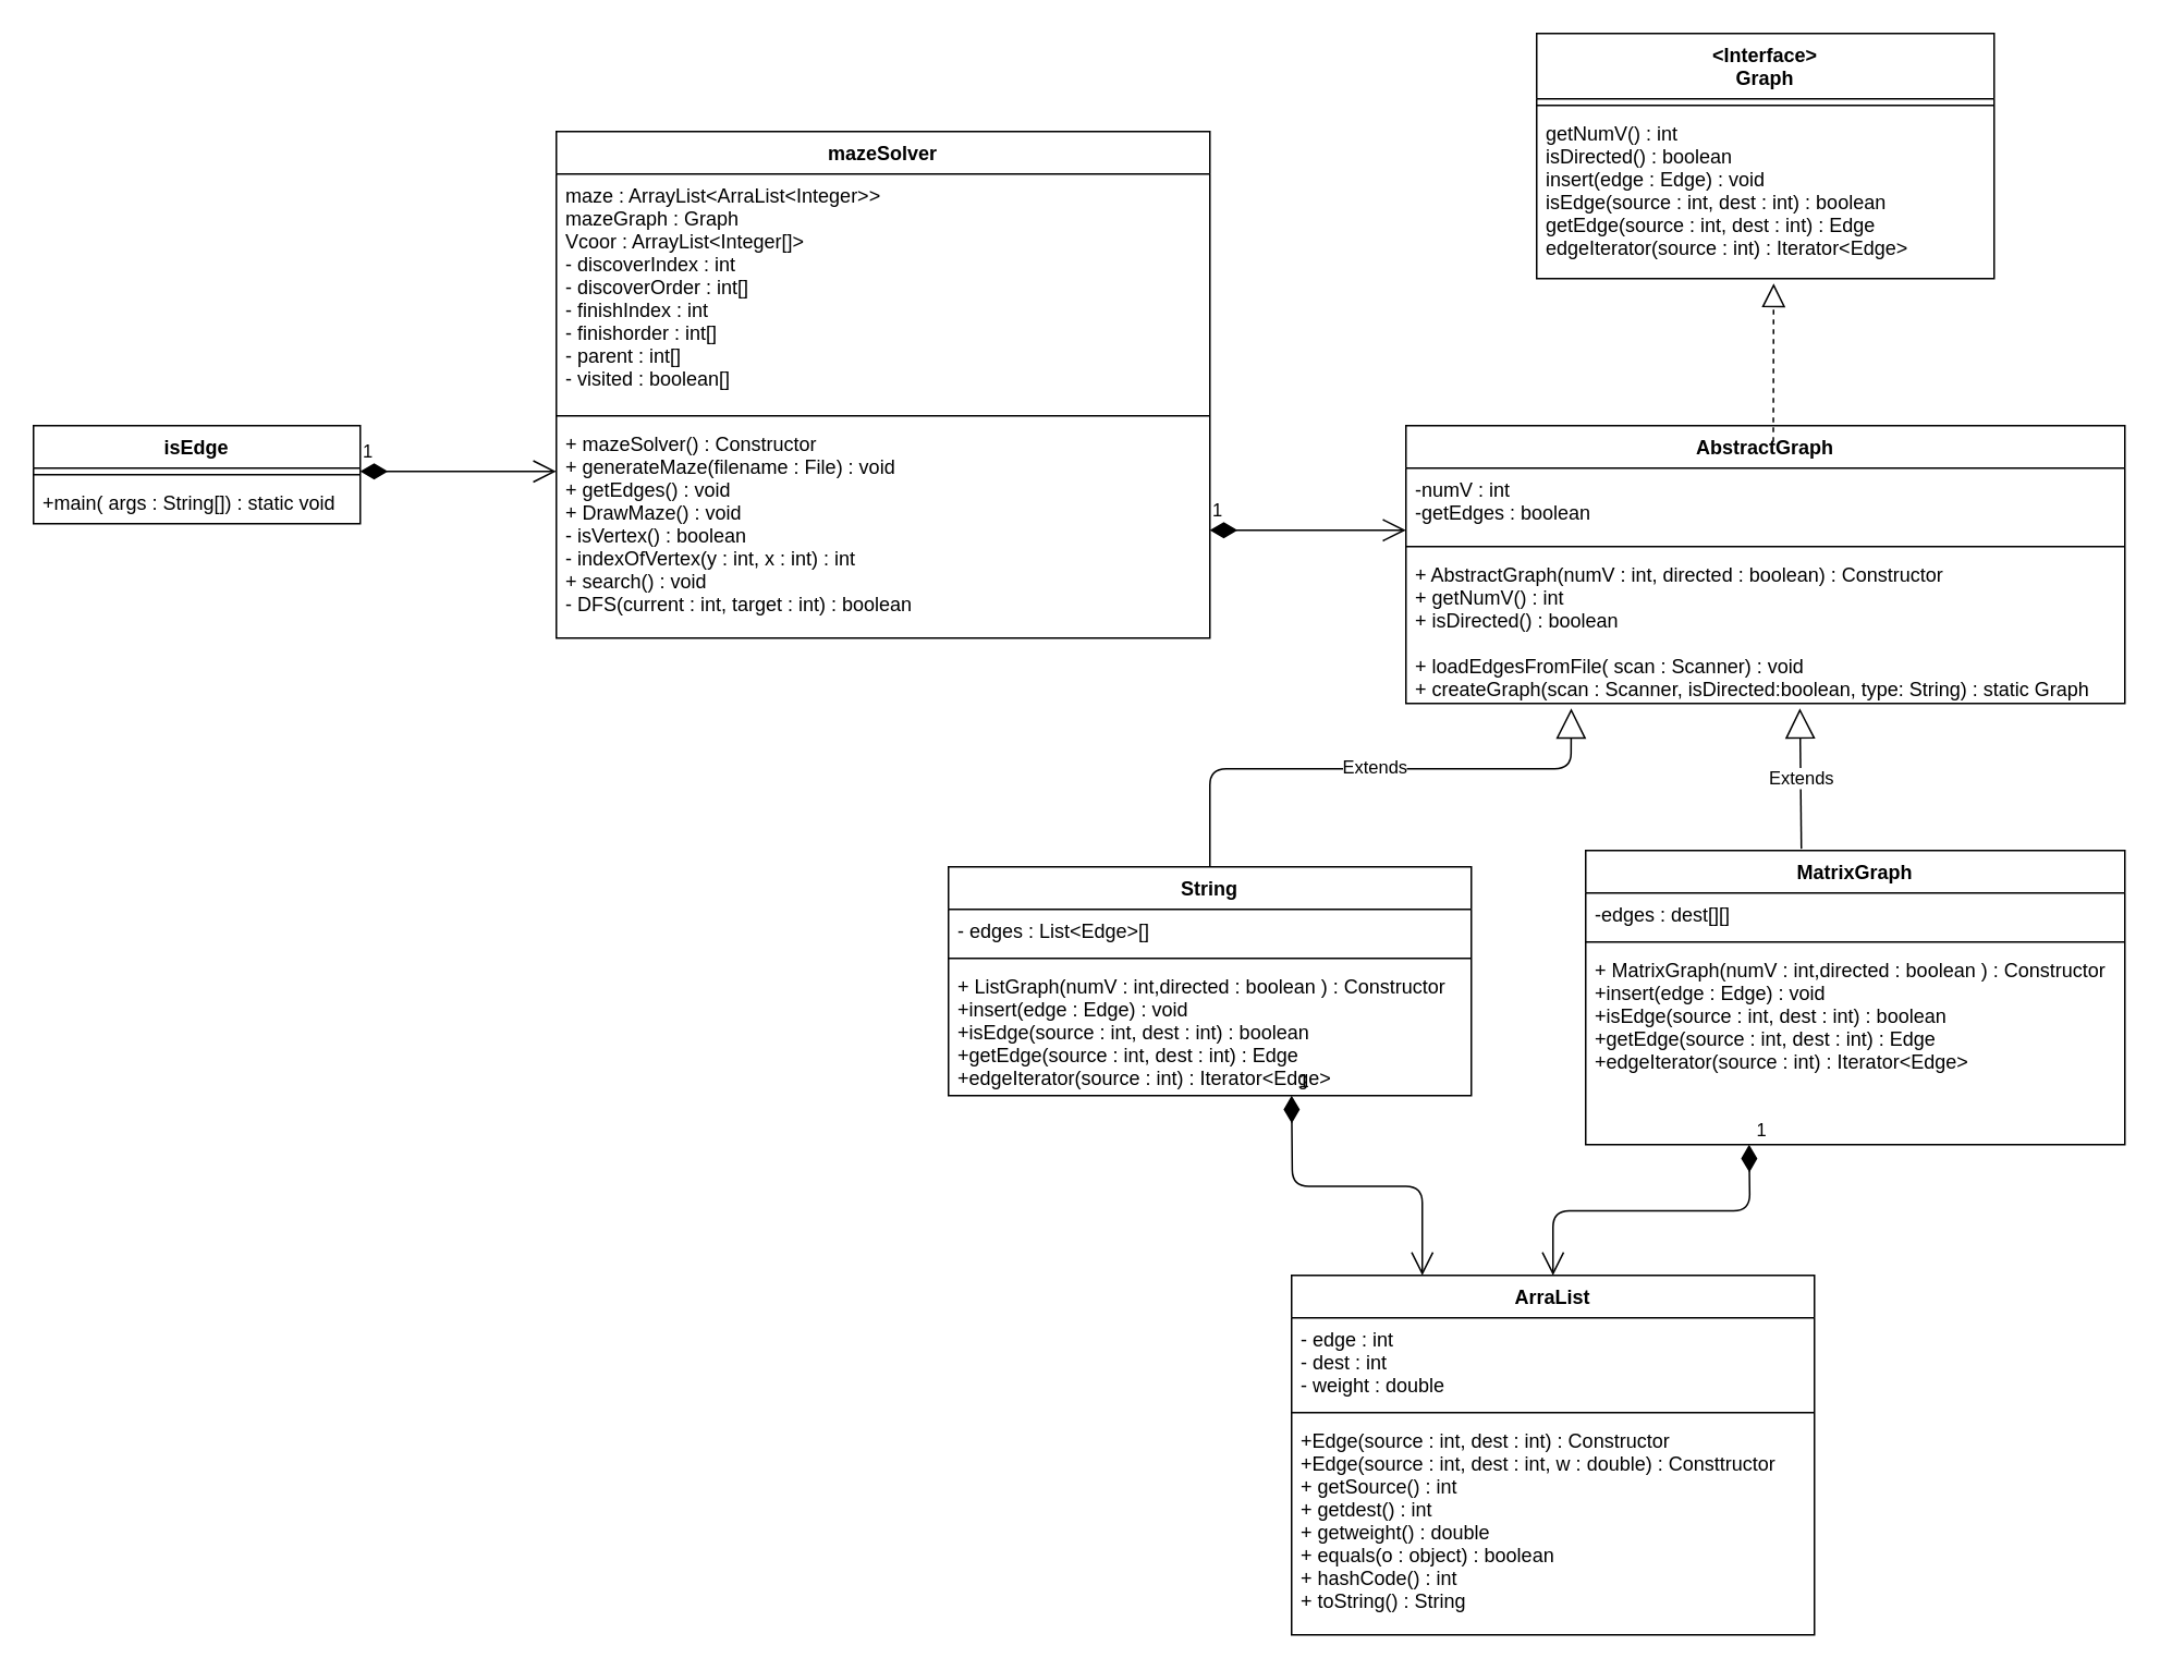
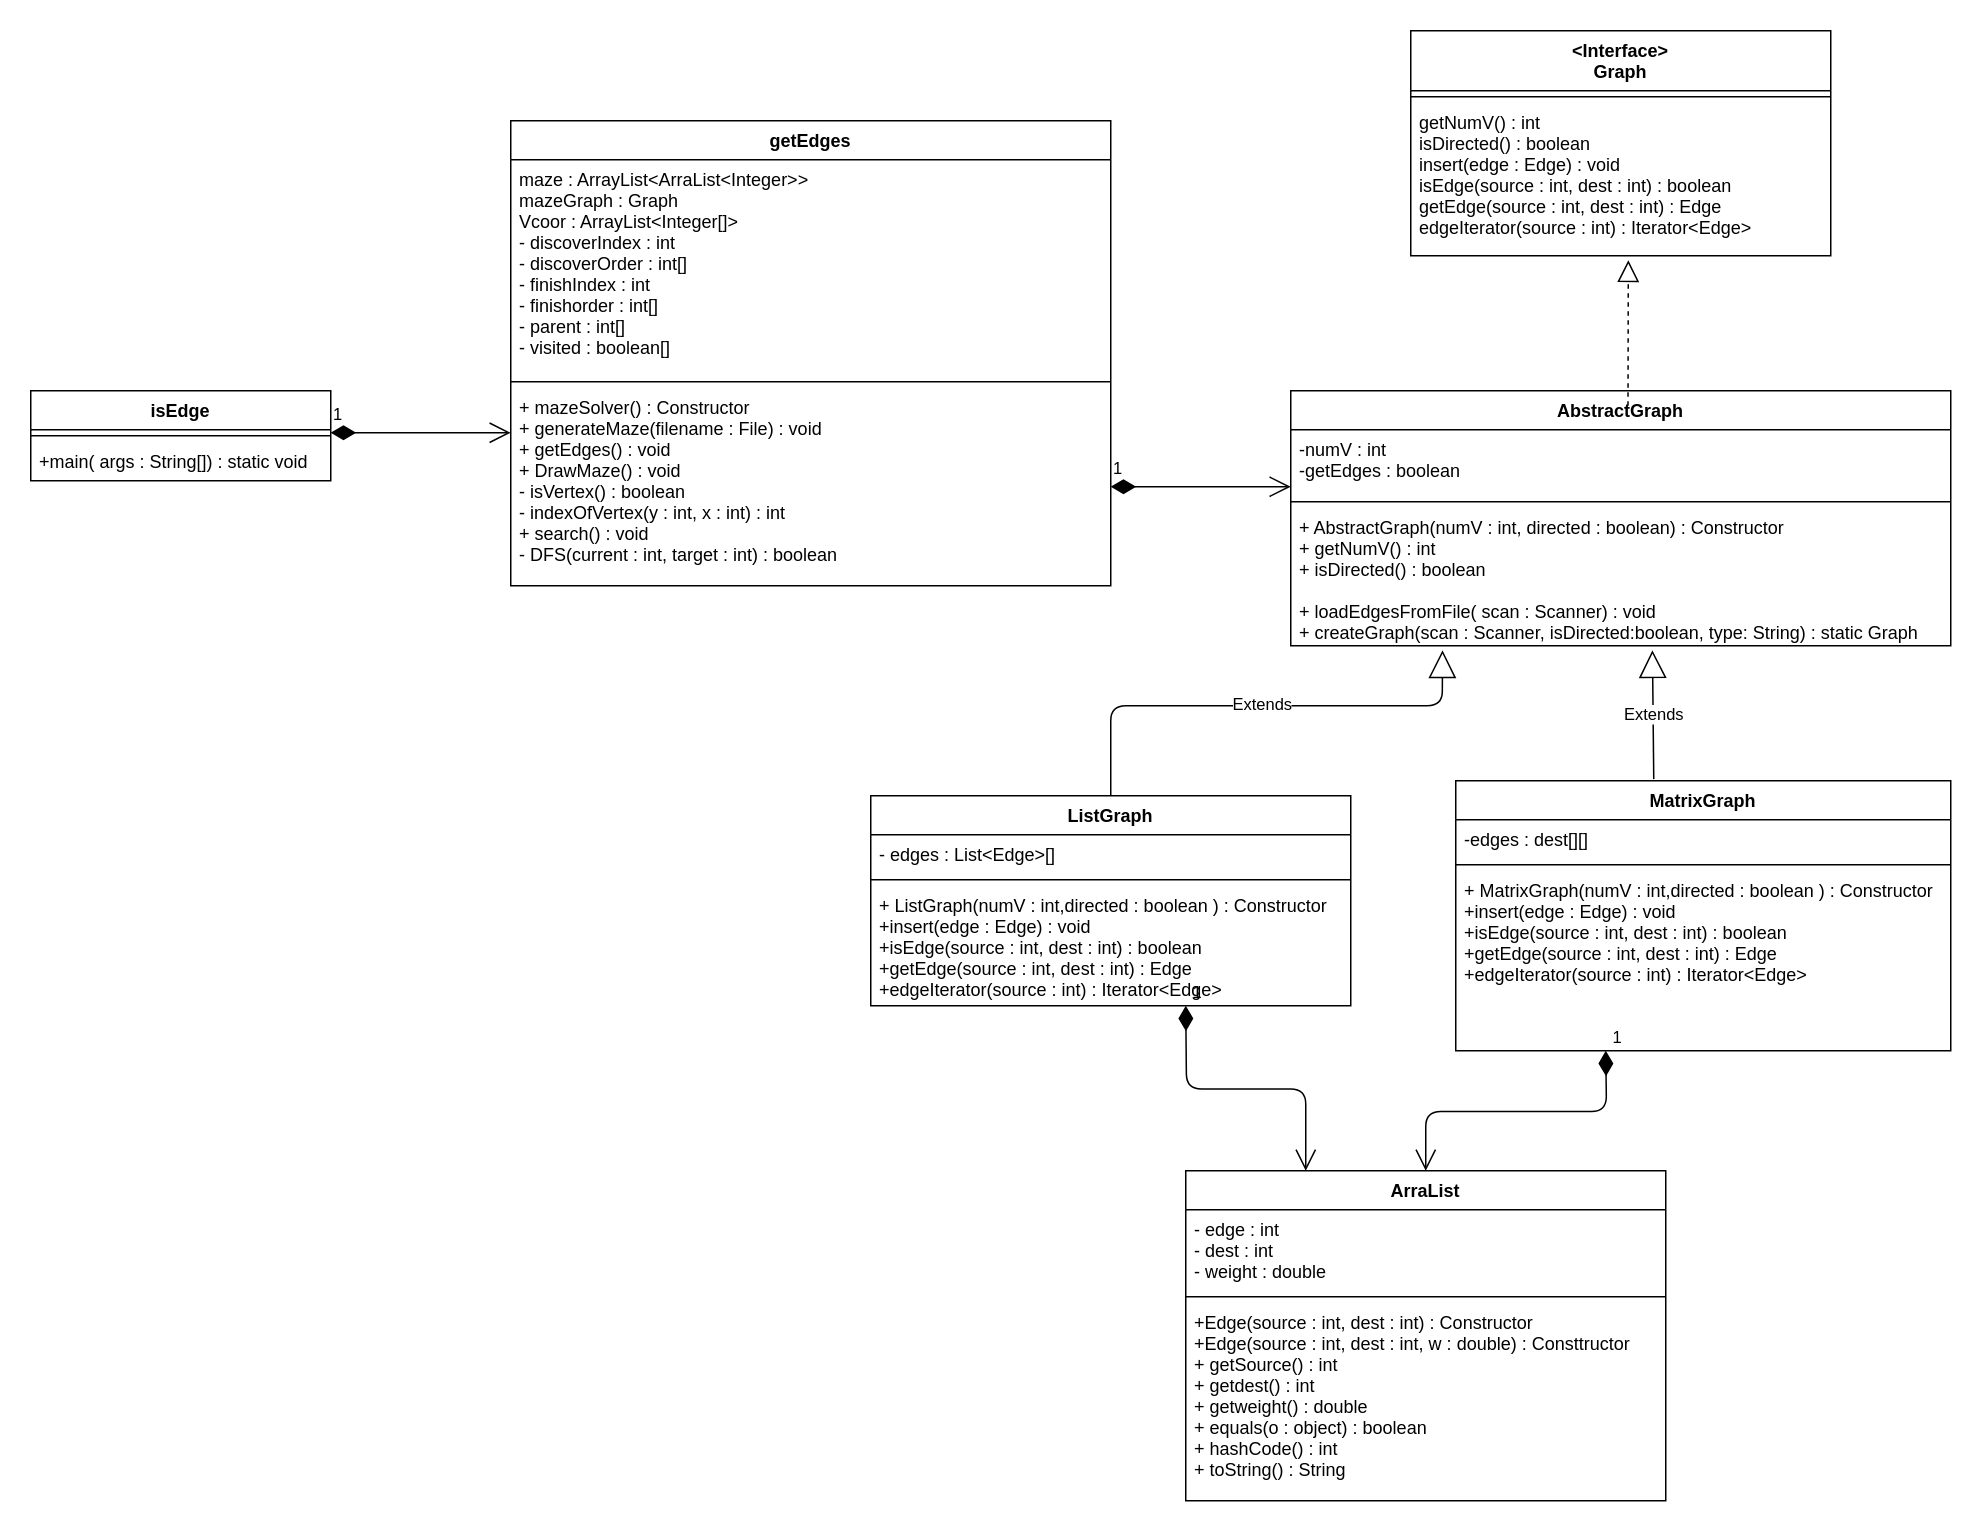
- <mxCell id="9" value="mazeSolver" style="swimlane;fontStyle=1;align=center;verticalAlign=top;childLayout=stackLayout;horizontal=1;startSize=26;horizontalStack=0;resizeParent=1;resizeParentMax=0;resizeLast=0;collapsible=1;marginBottom=0;" vertex="1" parent="1"><mxGeometry x="340" y="80" width="400" height="310" as="geometry" /></mxCell>
+ <mxCell id="9" value="getEdges" style="swimlane;fontStyle=1;align=center;verticalAlign=top;childLayout=stackLayout;horizontal=1;startSize=26;horizontalStack=0;resizeParent=1;resizeParentMax=0;resizeLast=0;collapsible=1;marginBottom=0;" vertex="1" parent="1"><mxGeometry x="340" y="80" width="400" height="310" as="geometry" /></mxCell>
- <mxCell id="30" value="String" style="swimlane;fontStyle=1;align=center;verticalAlign=top;childLayout=stackLayout;horizontal=1;startSize=26;horizontalStack=0;resizeParent=1;resizeParentMax=0;resizeLast=0;collapsible=1;marginBottom=0;" vertex="1" parent="1"><mxGeometry x="580" y="530" width="320" height="140" as="geometry" /></mxCell>
+ <mxCell id="30" value="ListGraph" style="swimlane;fontStyle=1;align=center;verticalAlign=top;childLayout=stackLayout;horizontal=1;startSize=26;horizontalStack=0;resizeParent=1;resizeParentMax=0;resizeLast=0;collapsible=1;marginBottom=0;" vertex="1" parent="1"><mxGeometry x="580" y="530" width="320" height="140" as="geometry" /></mxCell>
